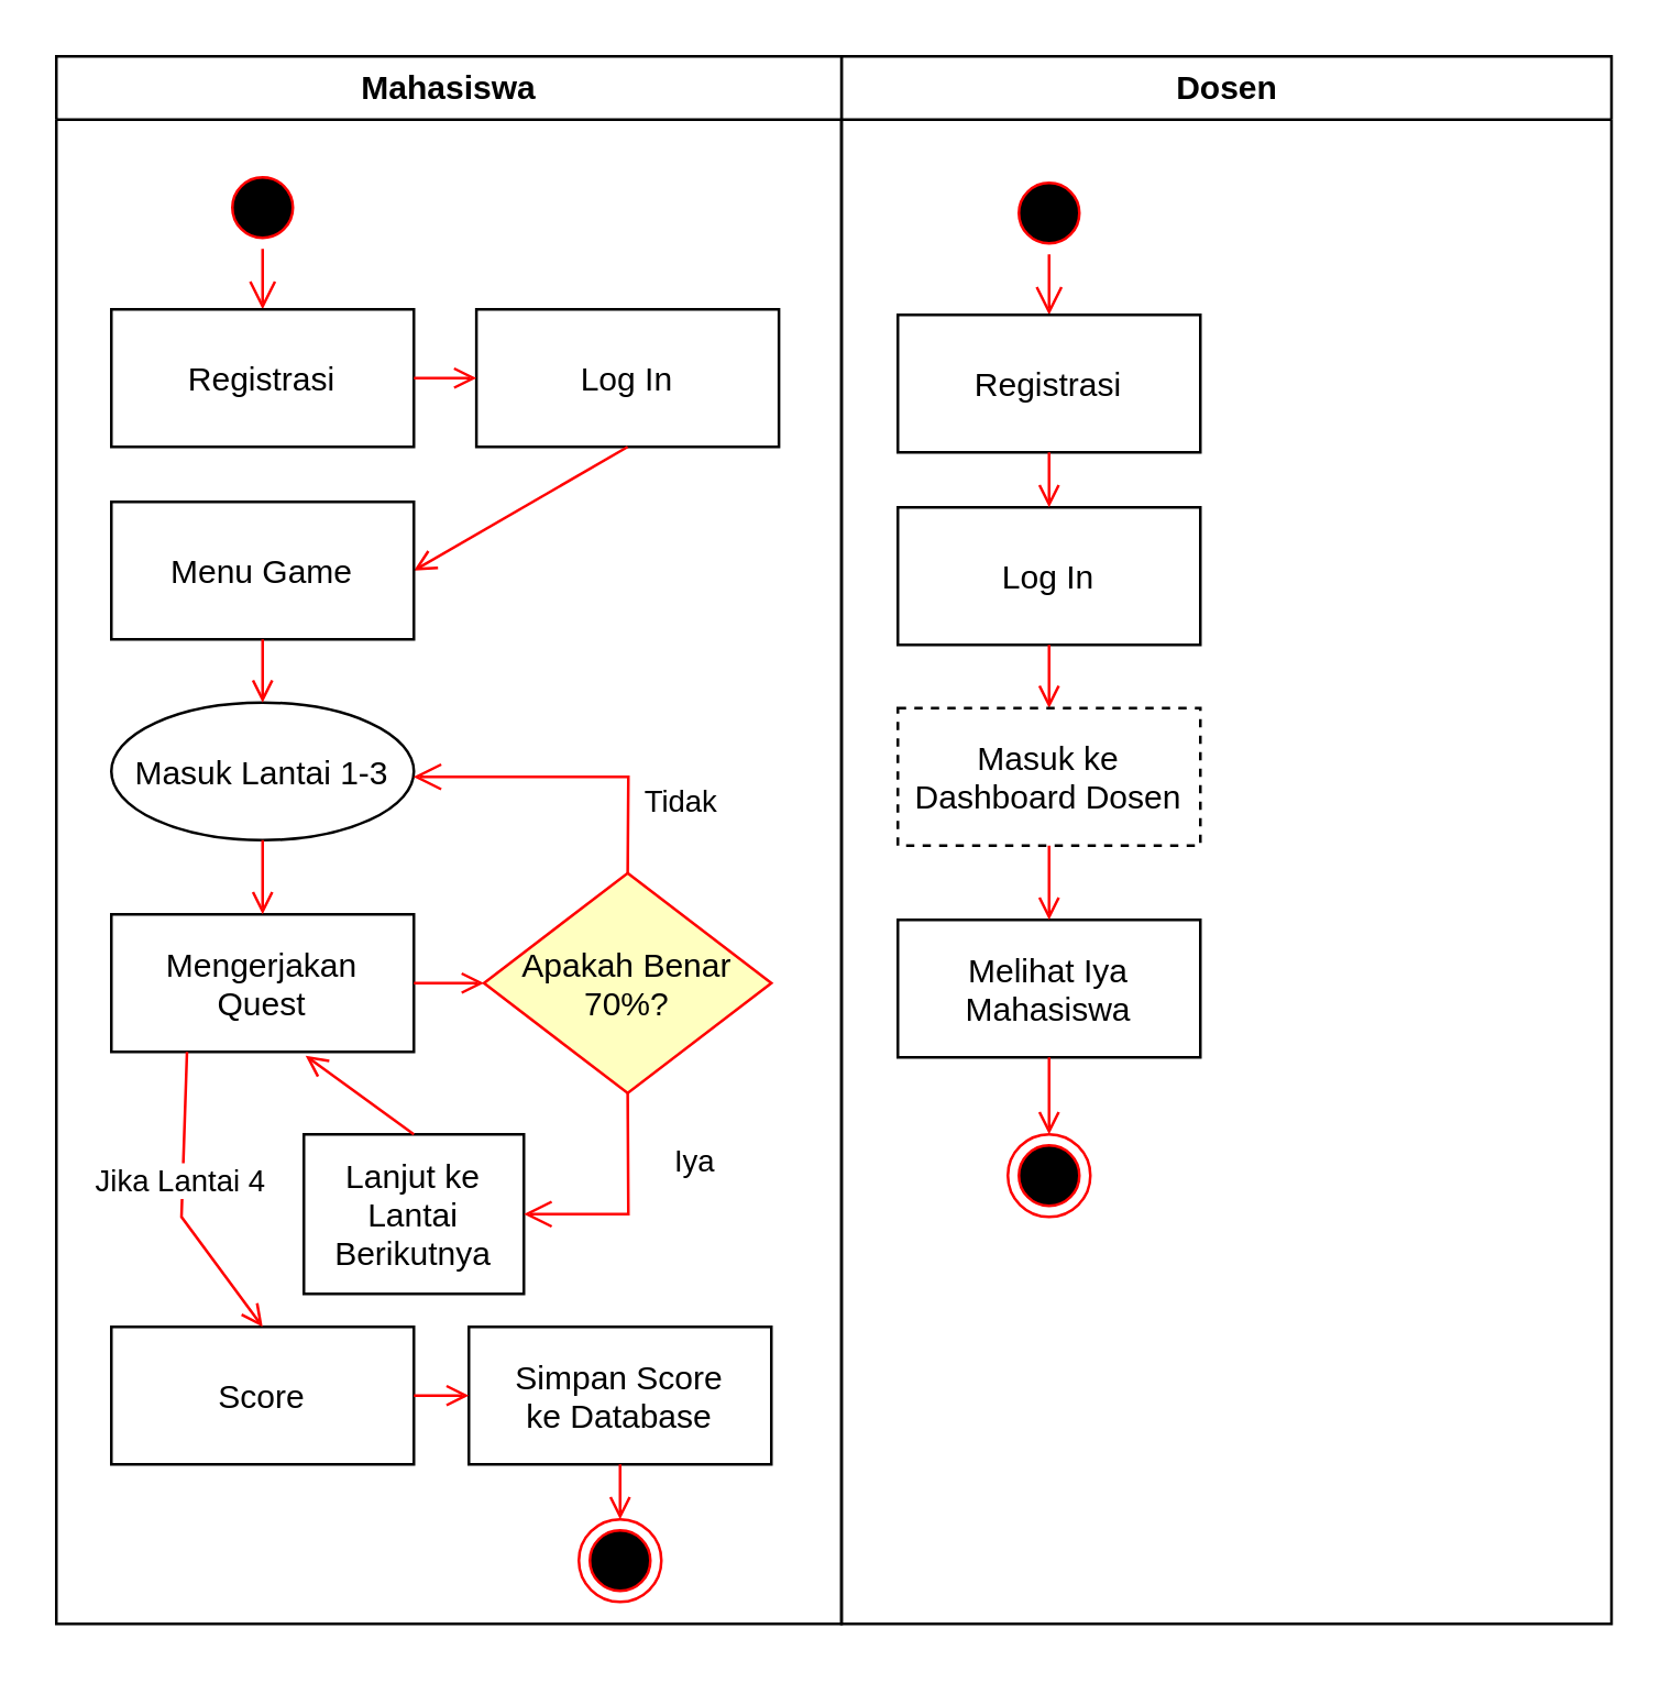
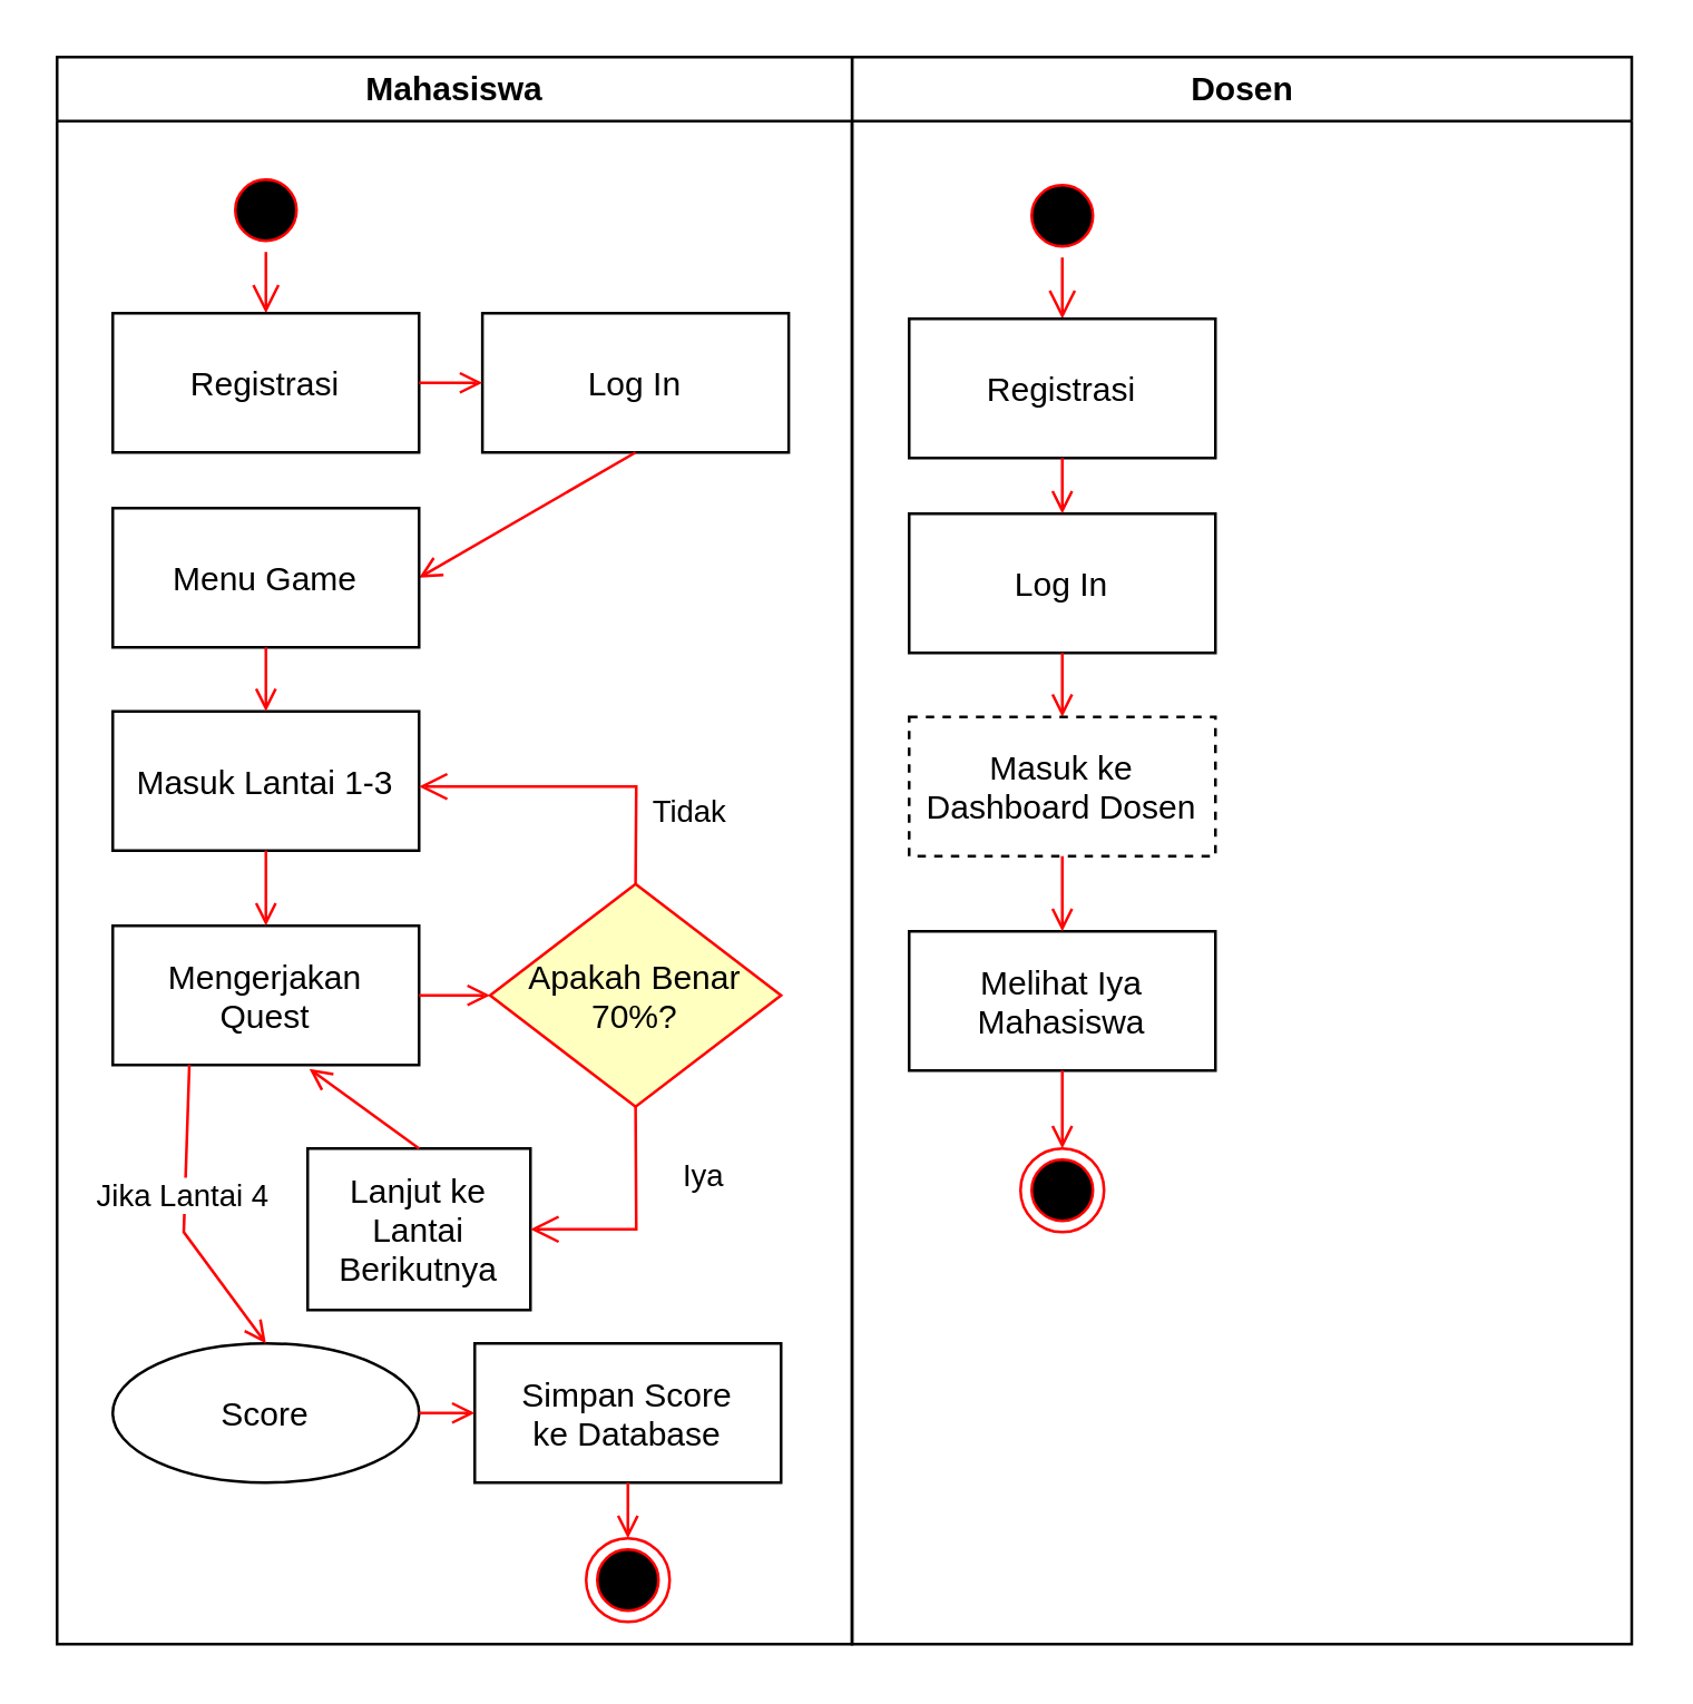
- <mxCell id="11" value="Masuk Lantai 1-3" style="ellipse;" parent="4" vertex="1"><mxGeometry x="20" y="235" width="110" height="50" as="geometry" /></mxCell>
+ <mxCell id="11" value="Masuk Lantai 1-3" style="" parent="4" vertex="1"><mxGeometry x="20" y="235" width="110" height="50" as="geometry" /></mxCell>
- <mxCell id="22" value="Score" style="" parent="4" vertex="1"><mxGeometry x="20" y="462" width="110" height="50" as="geometry" /></mxCell>
+ <mxCell id="22" value="Score" style="ellipse;" parent="4" vertex="1"><mxGeometry x="20" y="462" width="110" height="50" as="geometry" /></mxCell>
